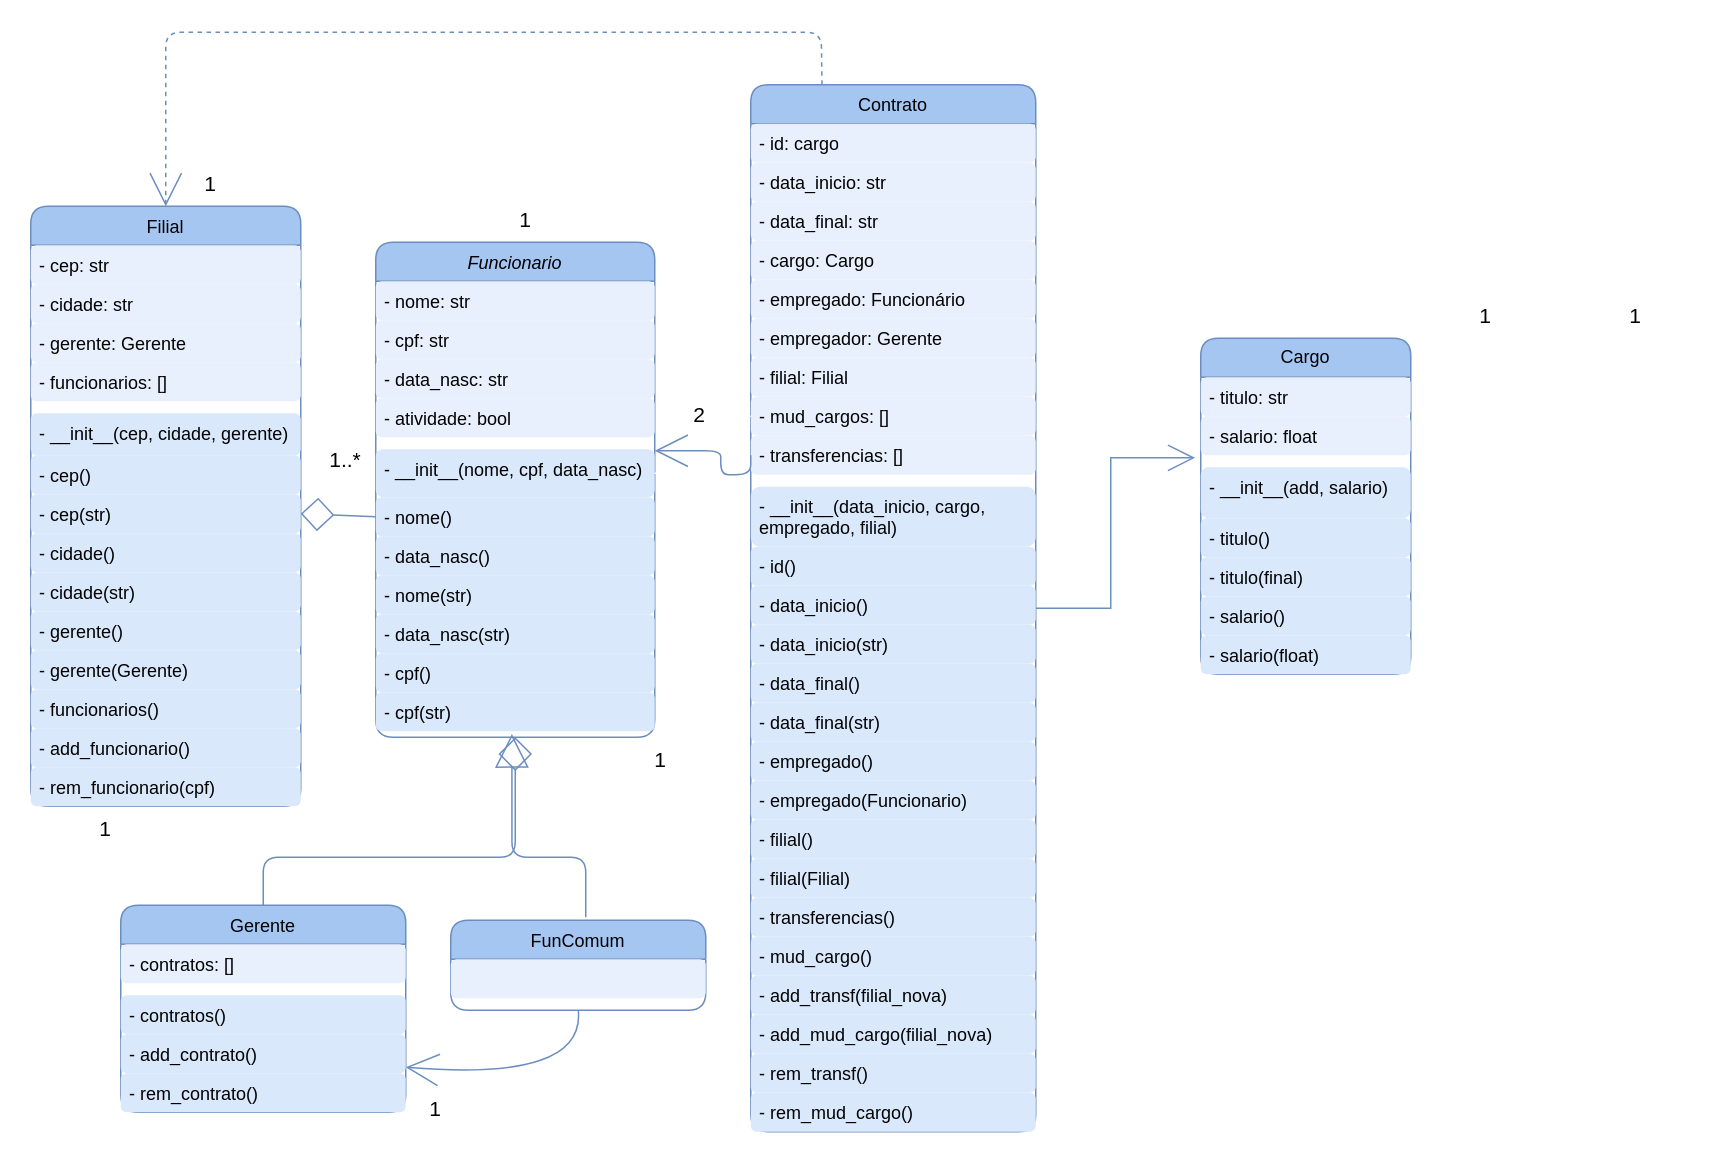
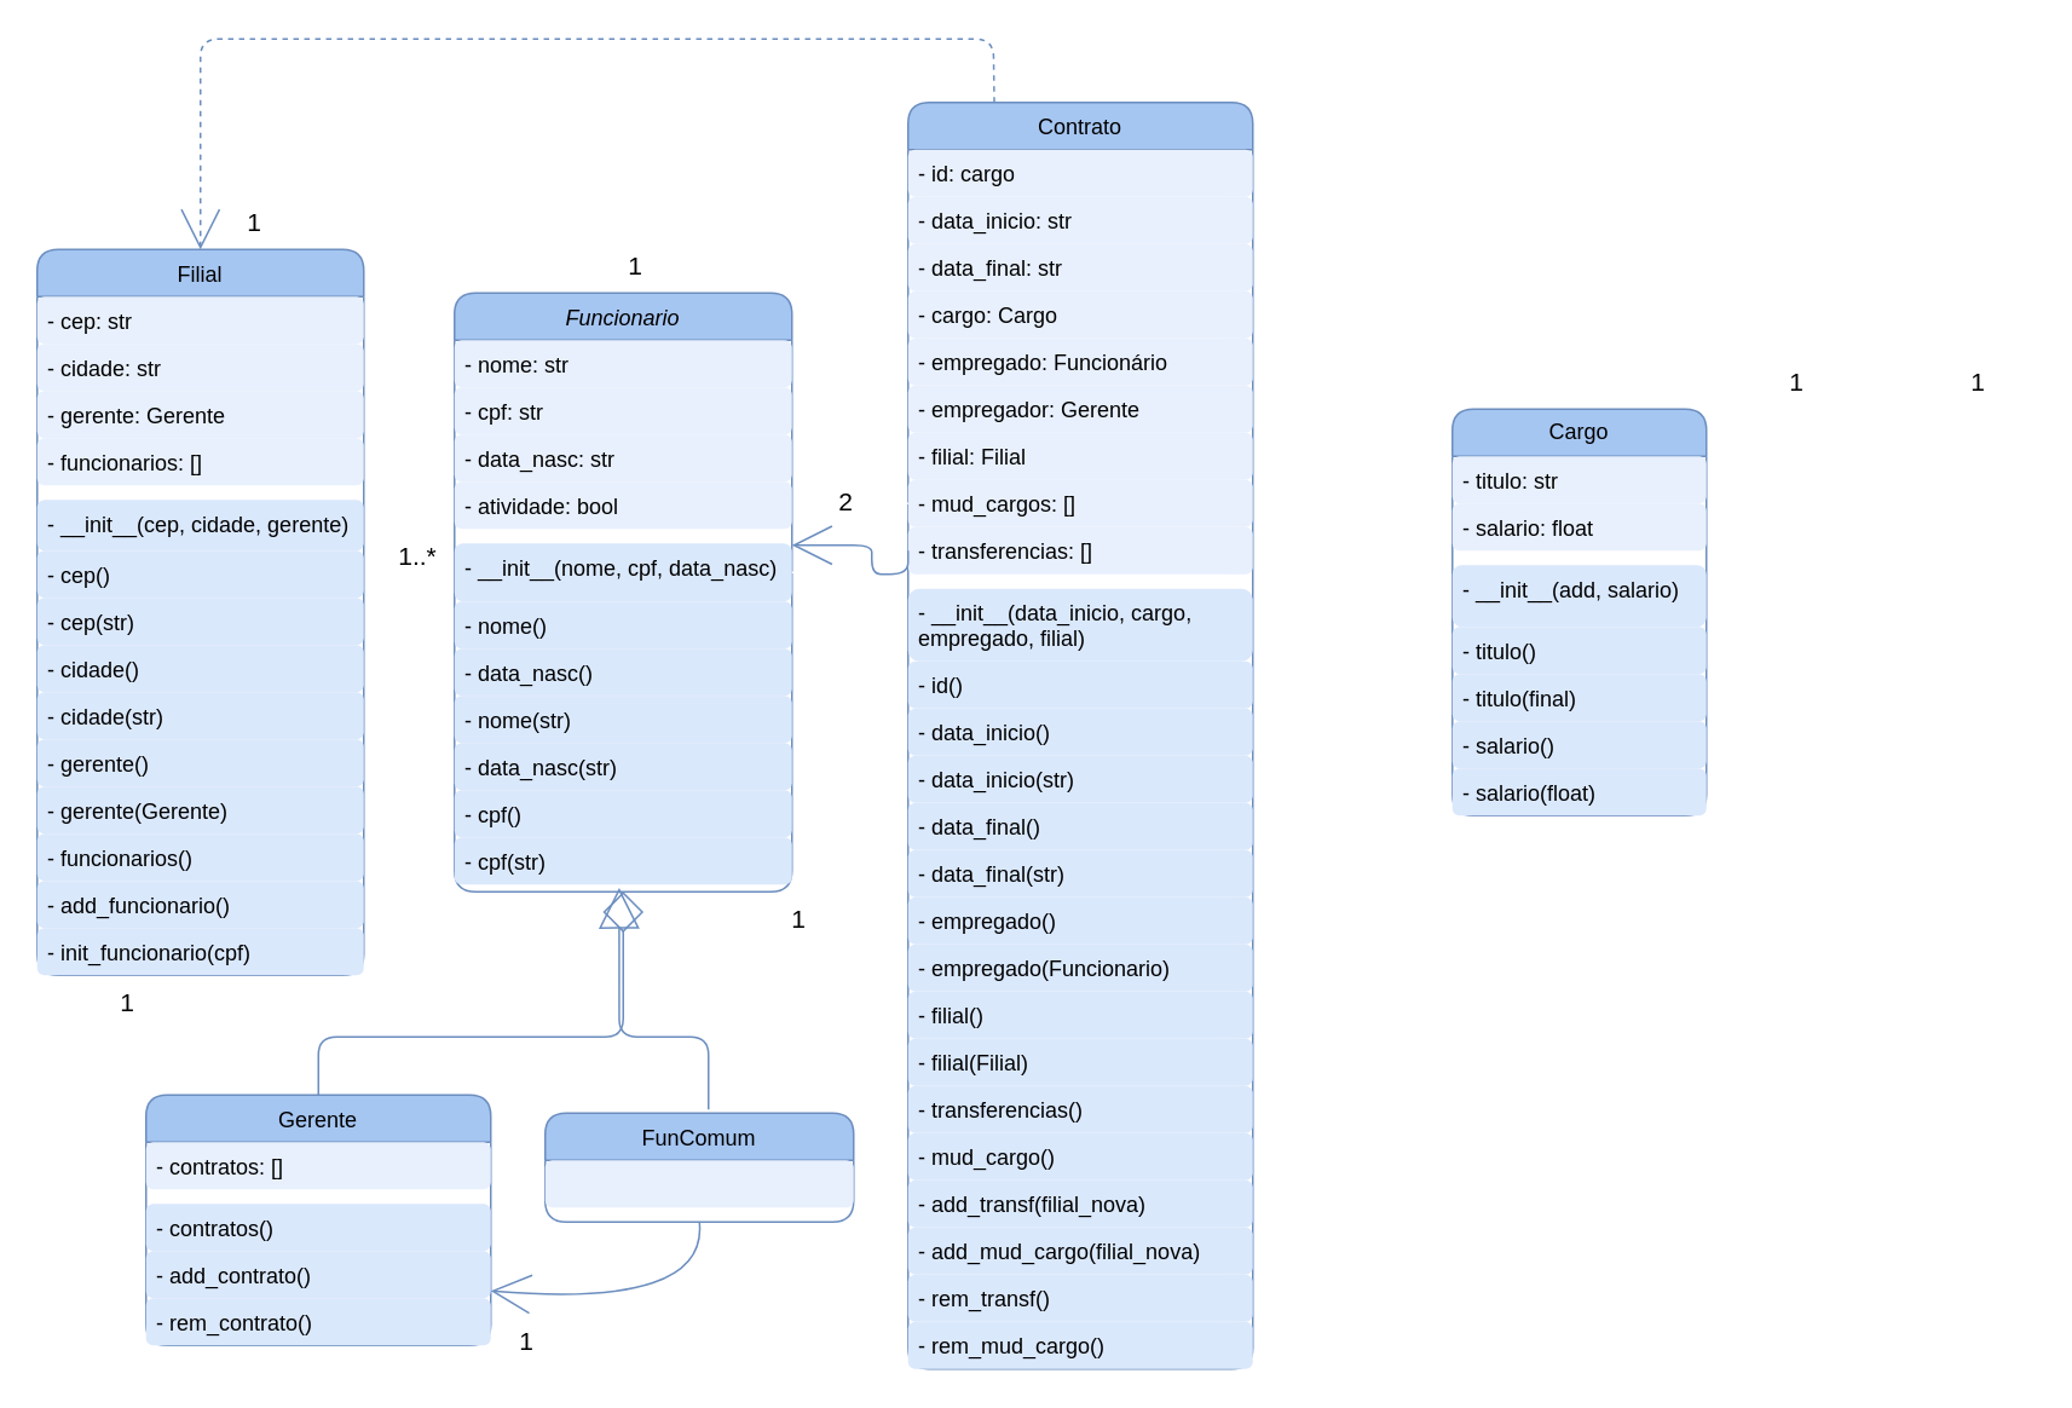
- <mxCell id="92" value="" style="endArrow=diamond;endFill=0;endSize=20;html=1;rounded=1;fontSize=11;curved=1;strokeColor=#6C8EBF;shadow=0;entryX=1;entryY=0.5;entryDx=0;entryDy=0;exitX=0;exitY=0.5;exitDx=0;exitDy=0;" parent="1" source="18" target="70" edge="1"><mxGeometry width="160" relative="1" as="geometry"><mxPoint x="190" y="330" as="sourcePoint" /><mxPoint x="250" y="330" as="targetPoint" /></mxGeometry></mxCell>
- <mxCell id="34" style="edgeStyle=orthogonalEdgeStyle;rounded=0;orthogonalLoop=1;jettySize=auto;html=1;entryX=-0.027;entryY=1.067;entryDx=0;entryDy=0;entryPerimeter=0;endArrow=open;endFill=0;endSize=16;fillColor=#dae8fc;strokeColor=#6c8ebf;" parent="1" source="35" target="4" edge="1"><mxGeometry relative="1" as="geometry" /></mxCell>
- <mxCell id="77" value="- rem_funcionario(cpf)" style="text;align=left;verticalAlign=top;spacingLeft=4;spacingRight=4;overflow=hidden;rotatable=0;points=[[0,0.5],[1,0.5]];portConstraint=eastwest;rounded=1;shadow=0;html=0;strokeColor=none;fillColor=#dae8fc;" parent="62" vertex="1"><mxGeometry y="374" width="180" height="26" as="geometry" /></mxCell>
+ <mxCell id="77" value="- init_funcionario(cpf)" style="text;align=left;verticalAlign=top;spacingLeft=4;spacingRight=4;overflow=hidden;rotatable=0;points=[[0,0.5],[1,0.5]];portConstraint=eastwest;rounded=1;shadow=0;html=0;strokeColor=none;fillColor=#dae8fc;" parent="62" vertex="1"><mxGeometry y="374" width="180" height="26" as="geometry" /></mxCell>
